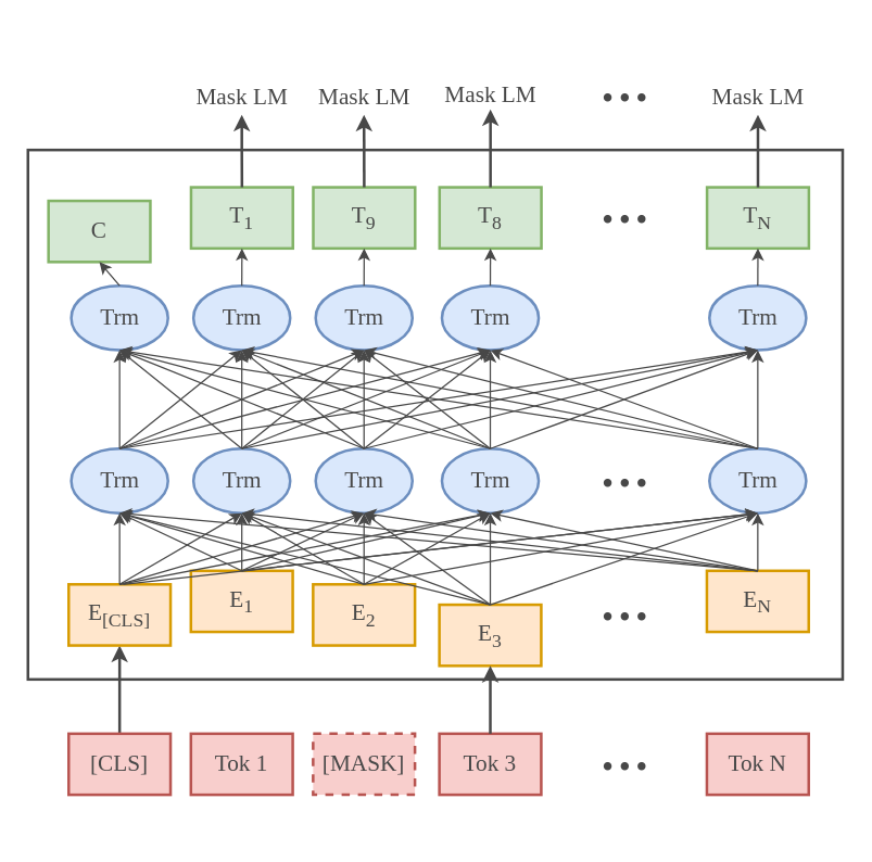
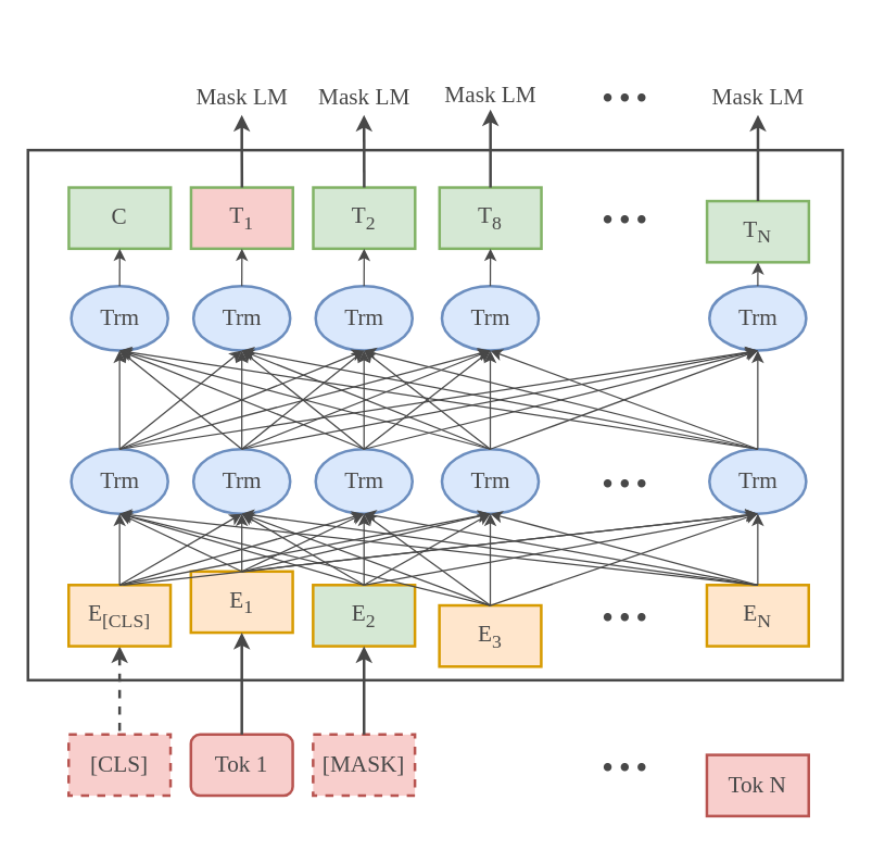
- <mxCell id="97" value="&lt;font face=&quot;Montserrat Semibold&quot; color=&quot;#484848&quot;&gt;&lt;span style=&quot;font-size: 17px;&quot;&gt;T&lt;sub&gt;1&lt;/sub&gt;&lt;/span&gt;&lt;/font&gt;" style="rounded=0;whiteSpace=wrap;html=1;strokeColor=#82b366;strokeWidth=2;fillColor=#d5e8d4;" vertex="1" parent="1"><mxGeometry x="140.12" y="137.5" width="75" height="45" as="geometry" /></mxCell>
+ <mxCell id="97" value="&lt;font face=&quot;Montserrat Semibold&quot; color=&quot;#484848&quot;&gt;&lt;span style=&quot;font-size: 17px;&quot;&gt;T&lt;sub&gt;1&lt;/sub&gt;&lt;/span&gt;&lt;/font&gt;" style="rounded=0;whiteSpace=wrap;html=1;strokeColor=#82b366;strokeWidth=2;fillColor=#f8cecc;" vertex="1" parent="1"><mxGeometry x="140.12" y="137.5" width="75" height="45" as="geometry" /></mxCell>
- <mxCell id="98" value="&lt;font face=&quot;Montserrat Semibold&quot; color=&quot;#484848&quot;&gt;&lt;span style=&quot;font-size: 17px;&quot;&gt;T&lt;sub&gt;9&lt;/sub&gt;&lt;/span&gt;&lt;/font&gt;" style="rounded=0;whiteSpace=wrap;html=1;strokeColor=#82b366;strokeWidth=2;fillColor=#d5e8d4;" vertex="1" parent="1"><mxGeometry x="230.12" y="137.5" width="75" height="45" as="geometry" /></mxCell>
+ <mxCell id="98" value="&lt;font face=&quot;Montserrat Semibold&quot; color=&quot;#484848&quot;&gt;&lt;span style=&quot;font-size: 17px;&quot;&gt;T&lt;sub&gt;2&lt;/sub&gt;&lt;/span&gt;&lt;/font&gt;" style="rounded=0;whiteSpace=wrap;html=1;strokeColor=#82b366;strokeWidth=2;fillColor=#d5e8d4;" vertex="1" parent="1"><mxGeometry x="230.12" y="137.5" width="75" height="45" as="geometry" /></mxCell>
- <mxCell id="100" value="&lt;font face=&quot;Montserrat Semibold&quot; color=&quot;#484848&quot;&gt;&lt;span style=&quot;font-size: 17px;&quot;&gt;T&lt;sub&gt;N&lt;/sub&gt;&lt;/span&gt;&lt;/font&gt;" style="rounded=0;whiteSpace=wrap;html=1;strokeColor=#82b366;strokeWidth=2;fillColor=#d5e8d4;" vertex="1" parent="1"><mxGeometry x="520.12" y="137.5" width="75" height="45" as="geometry" /></mxCell>
+ <mxCell id="100" value="&lt;font face=&quot;Montserrat Semibold&quot; color=&quot;#484848&quot;&gt;&lt;span style=&quot;font-size: 17px;&quot;&gt;T&lt;sub&gt;N&lt;/sub&gt;&lt;/span&gt;&lt;/font&gt;" style="rounded=0;whiteSpace=wrap;html=1;strokeColor=#82b366;strokeWidth=2;fillColor=#d5e8d4;" vertex="1" parent="1"><mxGeometry x="520.12" y="147.5" width="75" height="45" as="geometry" /></mxCell>
- <mxCell id="96" value="&lt;font face=&quot;Montserrat Semibold&quot; color=&quot;#484848&quot;&gt;&lt;span style=&quot;font-size: 17px;&quot;&gt;С&lt;/span&gt;&lt;/font&gt;" style="rounded=0;whiteSpace=wrap;html=1;strokeColor=#82b366;strokeWidth=2;fillColor=#d5e8d4;" vertex="1" parent="1"><mxGeometry x="35.12" y="147.5" width="75" height="45" as="geometry" /></mxCell>
+ <mxCell id="96" value="&lt;font face=&quot;Montserrat Semibold&quot; color=&quot;#484848&quot;&gt;&lt;span style=&quot;font-size: 17px;&quot;&gt;С&lt;/span&gt;&lt;/font&gt;" style="rounded=0;whiteSpace=wrap;html=1;strokeColor=#82b366;strokeWidth=2;fillColor=#d5e8d4;" vertex="1" parent="1"><mxGeometry x="50.12" y="137.5" width="75" height="45" as="geometry" /></mxCell>
- <mxCell id="14" value="&lt;font face=&quot;Montserrat Semibold&quot; color=&quot;#484848&quot;&gt;&lt;span style=&quot;font-size: 17px;&quot;&gt;E&lt;sub&gt;N&lt;/sub&gt;&lt;/span&gt;&lt;/font&gt;" style="rounded=0;whiteSpace=wrap;html=1;strokeColor=#d79b00;strokeWidth=2;fillColor=#ffe6cc;" vertex="1" parent="1"><mxGeometry x="520" y="420" width="75" height="45" as="geometry" /></mxCell>
+ <mxCell id="14" value="&lt;font face=&quot;Montserrat Semibold&quot; color=&quot;#484848&quot;&gt;&lt;span style=&quot;font-size: 17px;&quot;&gt;E&lt;sub&gt;N&lt;/sub&gt;&lt;/span&gt;&lt;/font&gt;" style="rounded=0;whiteSpace=wrap;html=1;strokeColor=#d79b00;strokeWidth=2;fillColor=#ffe6cc;" vertex="1" parent="1"><mxGeometry x="520" y="430" width="75" height="45" as="geometry" /></mxCell>
- <mxCell id="12" value="&lt;font face=&quot;Montserrat Semibold&quot; color=&quot;#484848&quot;&gt;&lt;span style=&quot;font-size: 17px;&quot;&gt;E&lt;sub&gt;2&lt;/sub&gt;&lt;/span&gt;&lt;/font&gt;" style="rounded=0;whiteSpace=wrap;html=1;strokeColor=#d79b00;strokeWidth=2;fillColor=#ffe6cc;" vertex="1" parent="1"><mxGeometry x="230" y="430" width="75" height="45" as="geometry" /></mxCell>
+ <mxCell id="12" value="&lt;font face=&quot;Montserrat Semibold&quot; color=&quot;#484848&quot;&gt;&lt;span style=&quot;font-size: 17px;&quot;&gt;E&lt;sub&gt;2&lt;/sub&gt;&lt;/span&gt;&lt;/font&gt;" style="rounded=0;whiteSpace=wrap;html=1;strokeColor=#d79b00;strokeWidth=2;fillColor=#d5e8d4;" vertex="1" parent="1"><mxGeometry x="230" y="430" width="75" height="45" as="geometry" /></mxCell>
+ <mxCell id="16" style="edgeStyle=orthogonalEdgeStyle;rounded=0;orthogonalLoop=1;jettySize=auto;html=1;endArrow=none;endFill=0;strokeWidth=2;strokeColor=#484848;startArrow=classic;startFill=1;entryX=0.5;entryY=0;entryDx=0;entryDy=0;exitX=0.5;exitY=1;exitDx=0;exitDy=0;" edge="1" parent="1" source="11" target="5"><mxGeometry relative="1" as="geometry"><mxPoint x="97.5" y="485" as="sourcePoint" /><mxPoint x="97.5" y="550" as="targetPoint" /><Array as="points"><mxPoint x="178" y="500" /><mxPoint x="178" y="500" /></Array></mxGeometry></mxCell>
+ <mxCell id="17" style="edgeStyle=orthogonalEdgeStyle;rounded=0;orthogonalLoop=1;jettySize=auto;html=1;endArrow=none;endFill=0;strokeWidth=2;strokeColor=#484848;startArrow=classic;startFill=1;entryX=0.5;entryY=0;entryDx=0;entryDy=0;exitX=0.5;exitY=1;exitDx=0;exitDy=0;" edge="1" parent="1" source="12" target="6"><mxGeometry relative="1" as="geometry"><mxPoint x="107.5" y="495" as="sourcePoint" /><mxPoint x="107.5" y="560" as="targetPoint" /><Array as="points"><mxPoint x="268" y="500" /><mxPoint x="268" y="500" /></Array></mxGeometry></mxCell>
- <mxCell id="3" style="edgeStyle=orthogonalEdgeStyle;rounded=0;orthogonalLoop=1;jettySize=auto;html=1;endArrow=none;endFill=0;strokeWidth=2;strokeColor=#484848;startArrow=classic;startFill=1;entryX=0.5;entryY=0;entryDx=0;entryDy=0;exitX=0.5;exitY=1;exitDx=0;exitDy=0;" parent="1" source="10" target="4" edge="1"><mxGeometry relative="1" as="geometry"><mxPoint x="425" y="367" as="sourcePoint" /><mxPoint x="425" y="340" as="targetPoint" /><Array as="points"><mxPoint x="88" y="510" /><mxPoint x="88" y="510" /></Array></mxGeometry></mxCell>
+ <mxCell id="3" style="edgeStyle=orthogonalEdgeStyle;rounded=0;orthogonalLoop=1;jettySize=auto;html=1;endArrow=none;endFill=0;strokeWidth=2;strokeColor=#484848;startArrow=classic;startFill=1;entryX=0.5;entryY=0;entryDx=0;entryDy=0;exitX=0.5;exitY=1;exitDx=0;exitDy=0;dashed=1;" parent="1" source="10" target="4" edge="1"><mxGeometry relative="1" as="geometry"><mxPoint x="425" y="367" as="sourcePoint" /><mxPoint x="425" y="340" as="targetPoint" /><Array as="points"><mxPoint x="88" y="510" /><mxPoint x="88" y="510" /></Array></mxGeometry></mxCell>
- <mxCell id="18" style="edgeStyle=orthogonalEdgeStyle;rounded=0;orthogonalLoop=1;jettySize=auto;html=1;endArrow=none;endFill=0;strokeWidth=2;strokeColor=#484848;startArrow=classic;startFill=1;entryX=0.5;entryY=0;entryDx=0;entryDy=0;exitX=0.5;exitY=1;exitDx=0;exitDy=0;" edge="1" parent="1" source="13" target="7"><mxGeometry relative="1" as="geometry"><mxPoint x="117.5" y="505" as="sourcePoint" /><mxPoint x="117.5" y="570" as="targetPoint" /><Array as="points"><mxPoint x="361" y="510" /><mxPoint x="361" y="510" /></Array></mxGeometry></mxCell>
- <mxCell id="4" value="&lt;font face=&quot;Montserrat Semibold&quot; color=&quot;#484848&quot;&gt;&lt;span style=&quot;font-size: 17px;&quot;&gt;[CLS]&lt;/span&gt;&lt;/font&gt;" style="rounded=0;whiteSpace=wrap;html=1;strokeColor=#b85450;strokeWidth=2;fillColor=#f8cecc;" vertex="1" parent="1"><mxGeometry x="50" y="540" width="75" height="45" as="geometry" /></mxCell>
+ <mxCell id="4" value="&lt;font face=&quot;Montserrat Semibold&quot; color=&quot;#484848&quot;&gt;&lt;span style=&quot;font-size: 17px;&quot;&gt;[CLS]&lt;/span&gt;&lt;/font&gt;" style="rounded=0;whiteSpace=wrap;html=1;strokeColor=#b85450;strokeWidth=2;fillColor=#f8cecc;dashed=1;" vertex="1" parent="1"><mxGeometry x="50" y="540" width="75" height="45" as="geometry" /></mxCell>
- <mxCell id="5" value="&lt;font face=&quot;Montserrat Semibold&quot; color=&quot;#484848&quot;&gt;&lt;span style=&quot;font-size: 17px;&quot;&gt;Tok 1&lt;/span&gt;&lt;/font&gt;" style="rounded=0;whiteSpace=wrap;html=1;strokeColor=#b85450;strokeWidth=2;fillColor=#f8cecc;" vertex="1" parent="1"><mxGeometry x="140" y="540" width="75" height="45" as="geometry" /></mxCell>
+ <mxCell id="5" value="&lt;font face=&quot;Montserrat Semibold&quot; color=&quot;#484848&quot;&gt;&lt;span style=&quot;font-size: 17px;&quot;&gt;Tok 1&lt;/span&gt;&lt;/font&gt;" style="whiteSpace=wrap;html=1;strokeColor=#b85450;strokeWidth=2;fillColor=#f8cecc;rounded=1;" vertex="1" parent="1"><mxGeometry x="140" y="540" width="75" height="45" as="geometry" /></mxCell>
- <mxCell id="7" value="&lt;font face=&quot;Montserrat Semibold&quot; color=&quot;#484848&quot;&gt;&lt;span style=&quot;font-size: 17px;&quot;&gt;Tok 3&lt;/span&gt;&lt;/font&gt;" style="rounded=0;whiteSpace=wrap;html=1;strokeColor=#b85450;strokeWidth=2;fillColor=#f8cecc;" vertex="1" parent="1"><mxGeometry x="323" y="540" width="75" height="45" as="geometry" /></mxCell>
- <mxCell id="8" value="&lt;font face=&quot;Montserrat Semibold&quot; color=&quot;#484848&quot;&gt;&lt;span style=&quot;font-size: 17px;&quot;&gt;Tok N&lt;/span&gt;&lt;/font&gt;" style="rounded=0;whiteSpace=wrap;html=1;strokeColor=#b85450;strokeWidth=2;fillColor=#f8cecc;" vertex="1" parent="1"><mxGeometry x="520" y="540" width="75" height="45" as="geometry" /></mxCell>
+ <mxCell id="8" value="&lt;font face=&quot;Montserrat Semibold&quot; color=&quot;#484848&quot;&gt;&lt;span style=&quot;font-size: 17px;&quot;&gt;Tok N&lt;/span&gt;&lt;/font&gt;" style="rounded=0;whiteSpace=wrap;html=1;strokeColor=#b85450;strokeWidth=2;fillColor=#f8cecc;" vertex="1" parent="1"><mxGeometry x="520" y="555" width="75" height="45" as="geometry" /></mxCell>
